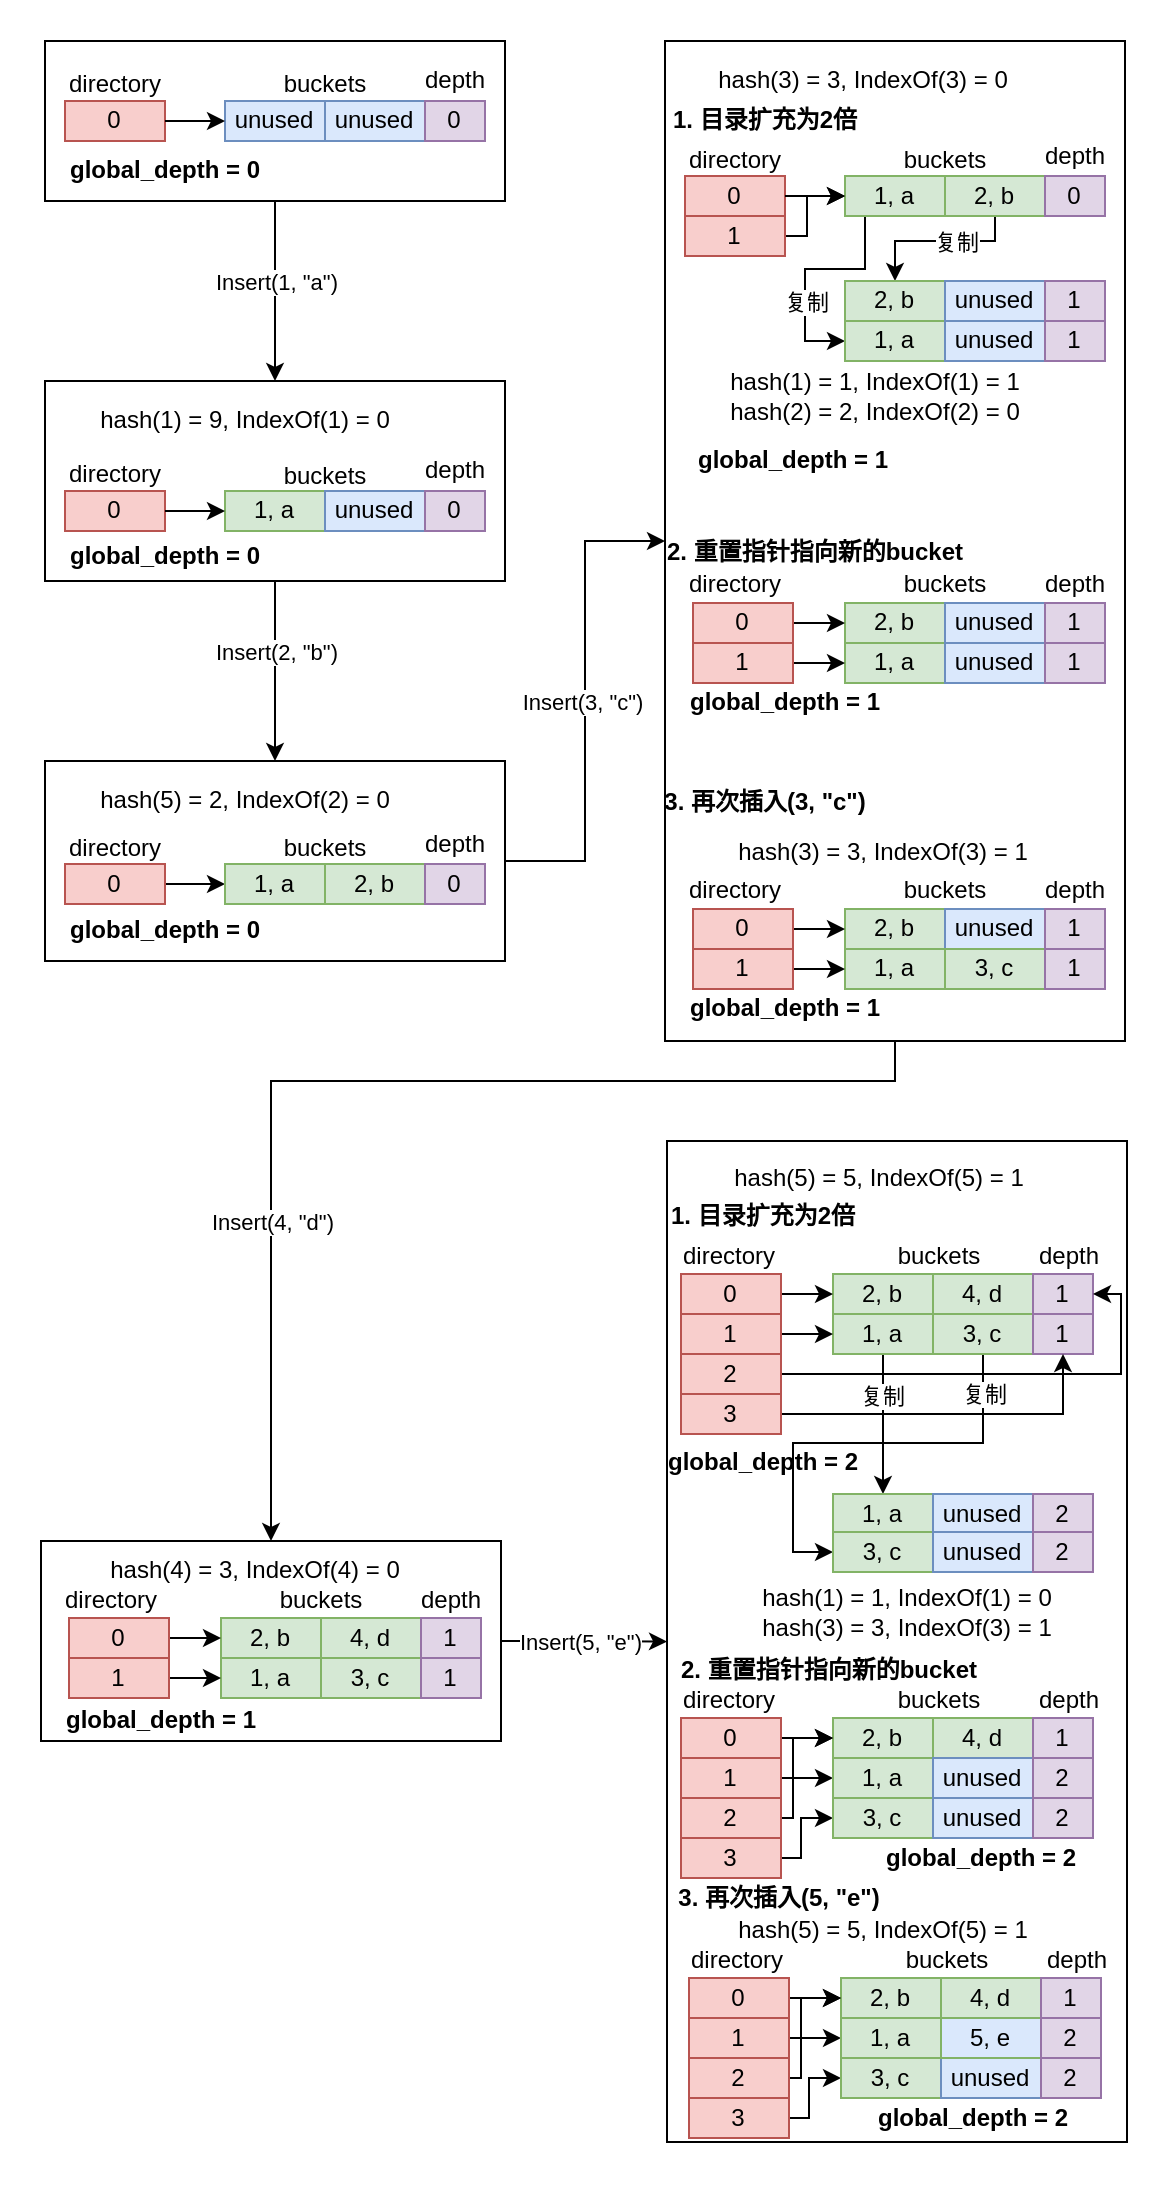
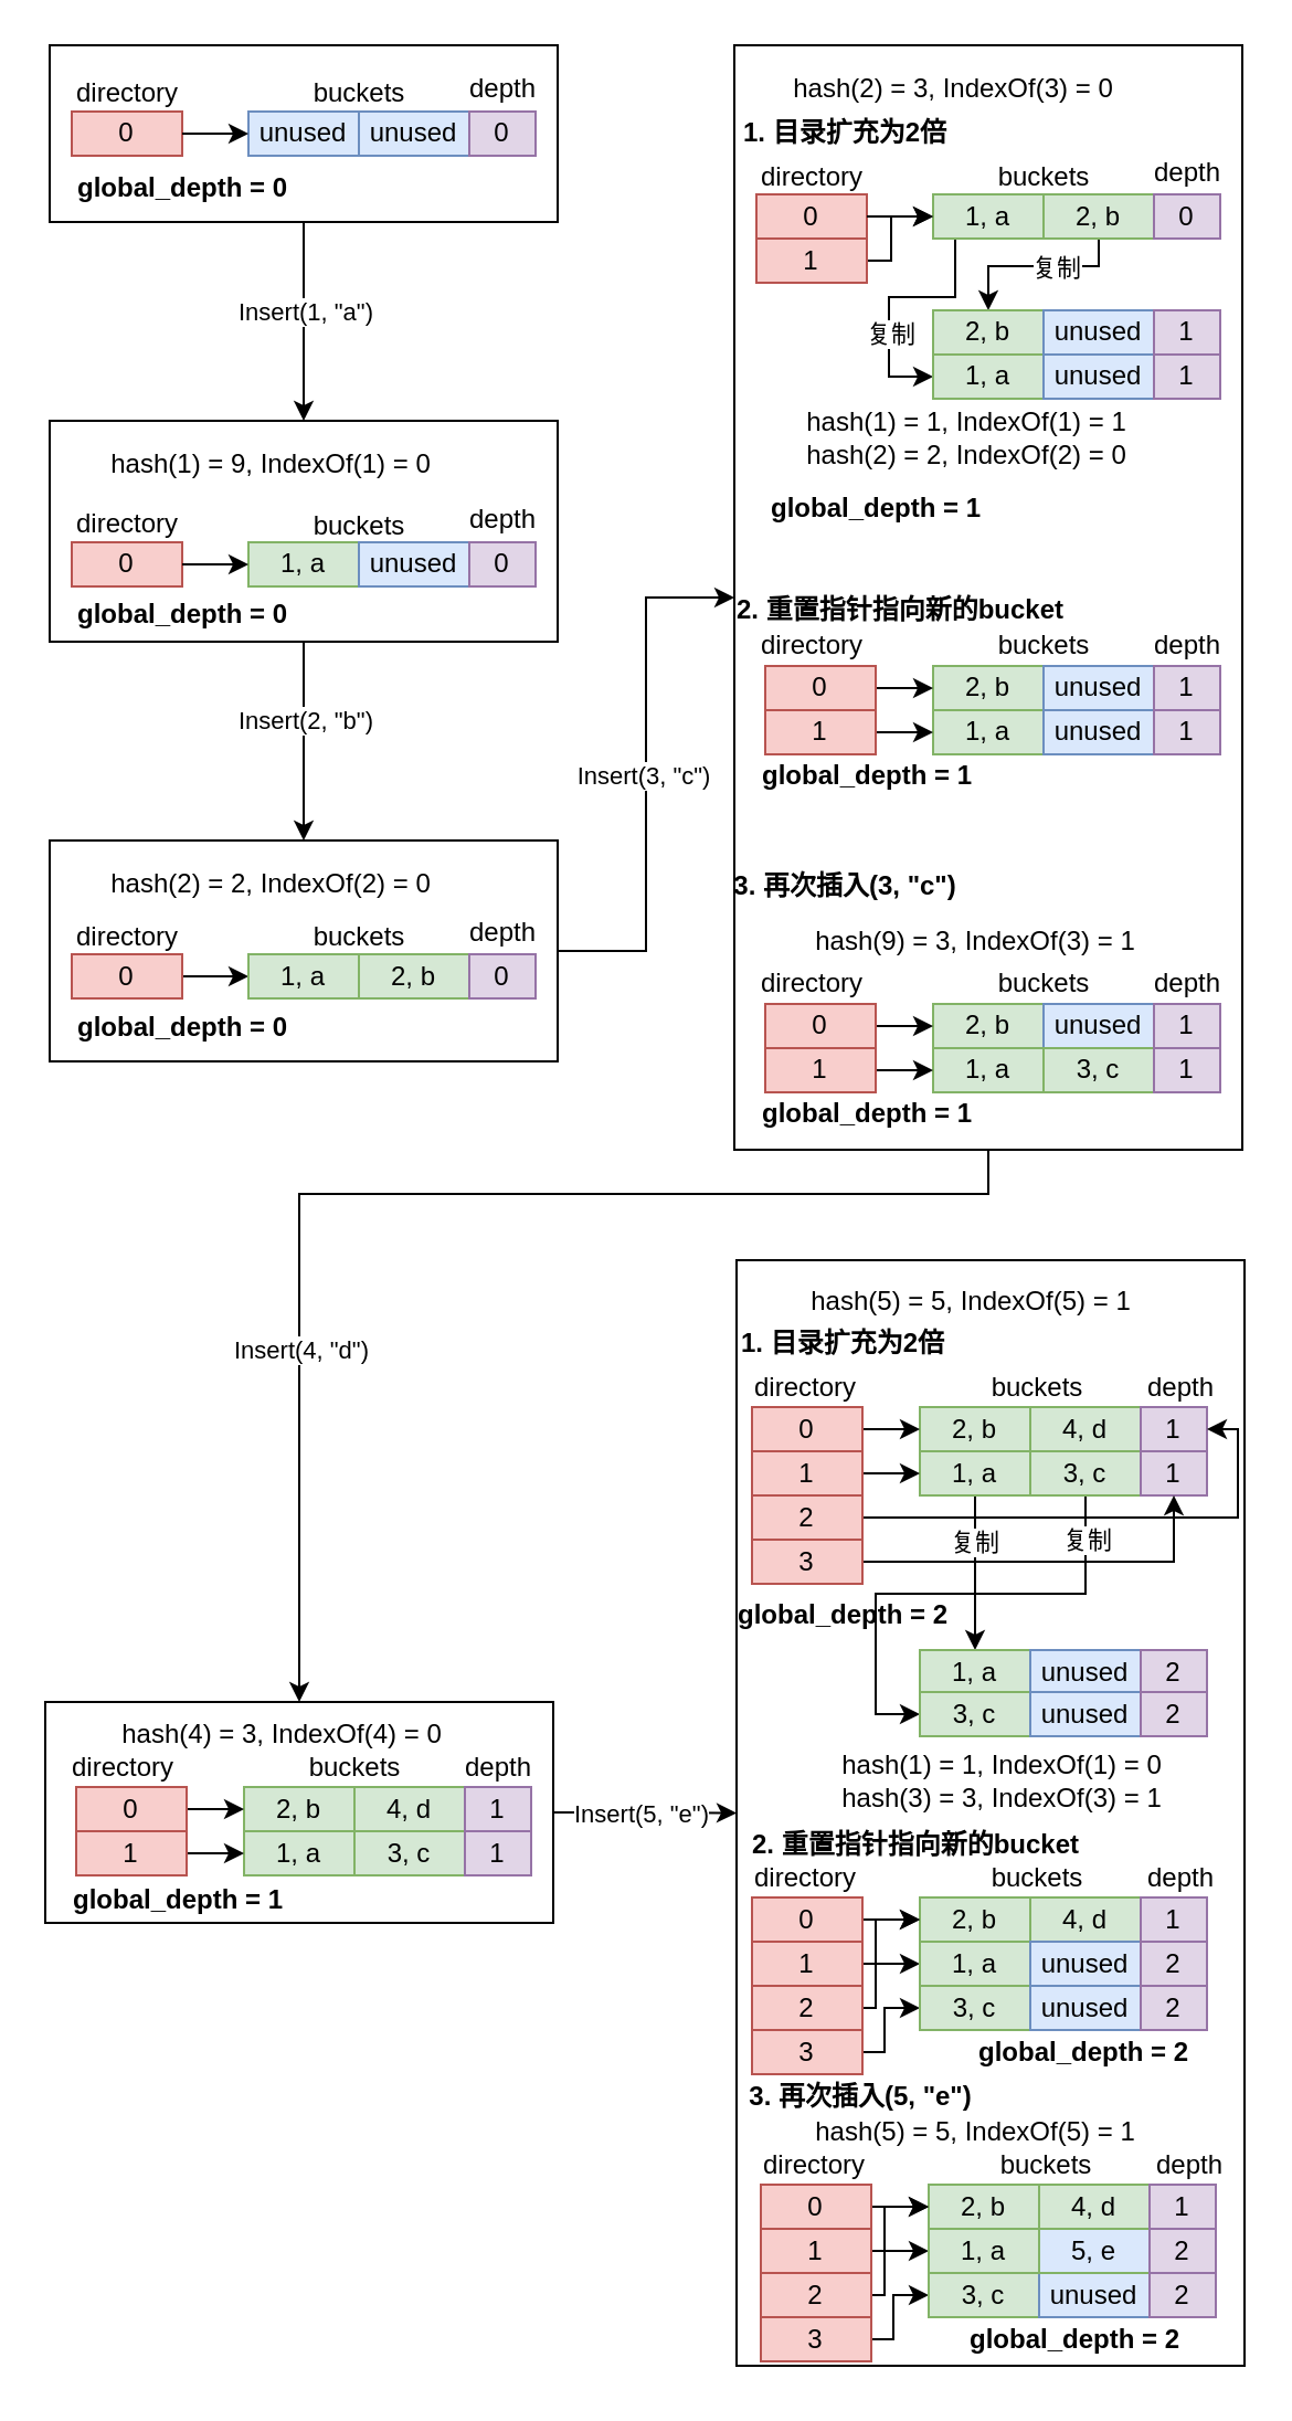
- <mxCell id="38" value="hash(3) = 3, IndexOf(3) = 0" style="text;html=1;align=center;verticalAlign=middle;resizable=0;points=[];autosize=1;strokeColor=none;fillColor=none;container=0;" vertex="1" parent="1"><mxGeometry x="346" y="25" width="170" height="30" as="geometry" /></mxCell>
+ <mxCell id="38" value="hash(2) = 3, IndexOf(3) = 0" style="text;html=1;align=center;verticalAlign=middle;resizable=0;points=[];autosize=1;strokeColor=none;fillColor=none;container=0;" vertex="1" parent="1"><mxGeometry x="346" y="25" width="170" height="30" as="geometry" /></mxCell>
- <mxCell id="46" value="hash(5) = 2, IndexOf(2) = 0" style="text;html=1;align=center;verticalAlign=middle;resizable=0;points=[];autosize=1;strokeColor=none;fillColor=none;container=0;" vertex="1" parent="1"><mxGeometry x="37" y="385" width="170" height="30" as="geometry" /></mxCell>
+ <mxCell id="46" value="hash(2) = 2, IndexOf(2) = 0" style="text;html=1;align=center;verticalAlign=middle;resizable=0;points=[];autosize=1;strokeColor=none;fillColor=none;container=0;" vertex="1" parent="1"><mxGeometry x="37" y="385" width="170" height="30" as="geometry" /></mxCell>
- <mxCell id="83" value="hash(3) = 3, IndexOf(3) = 1" style="text;html=1;align=center;verticalAlign=middle;resizable=0;points=[];autosize=1;strokeColor=none;fillColor=none;container=0;" vertex="1" parent="1"><mxGeometry x="356" y="411" width="170" height="30" as="geometry" /></mxCell>
+ <mxCell id="83" value="hash(9) = 3, IndexOf(3) = 1" style="text;html=1;align=center;verticalAlign=middle;resizable=0;points=[];autosize=1;strokeColor=none;fillColor=none;container=0;" vertex="1" parent="1"><mxGeometry x="356" y="411" width="170" height="30" as="geometry" /></mxCell>
